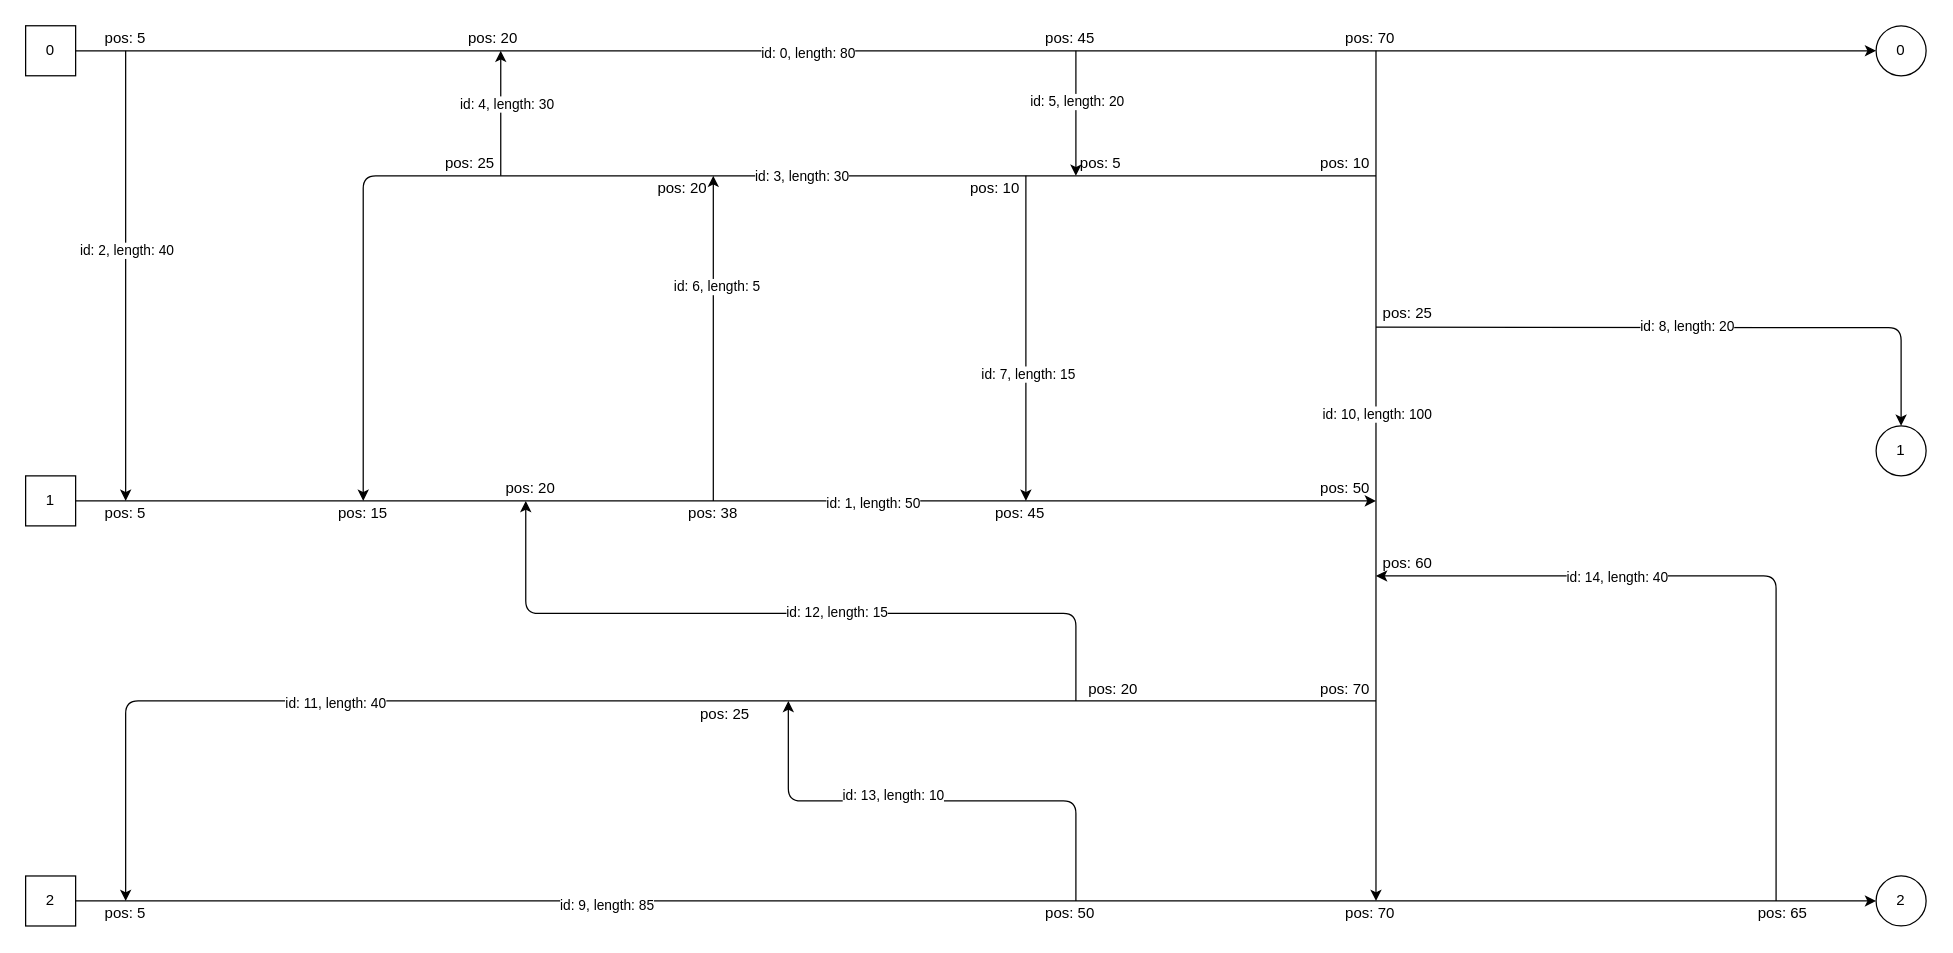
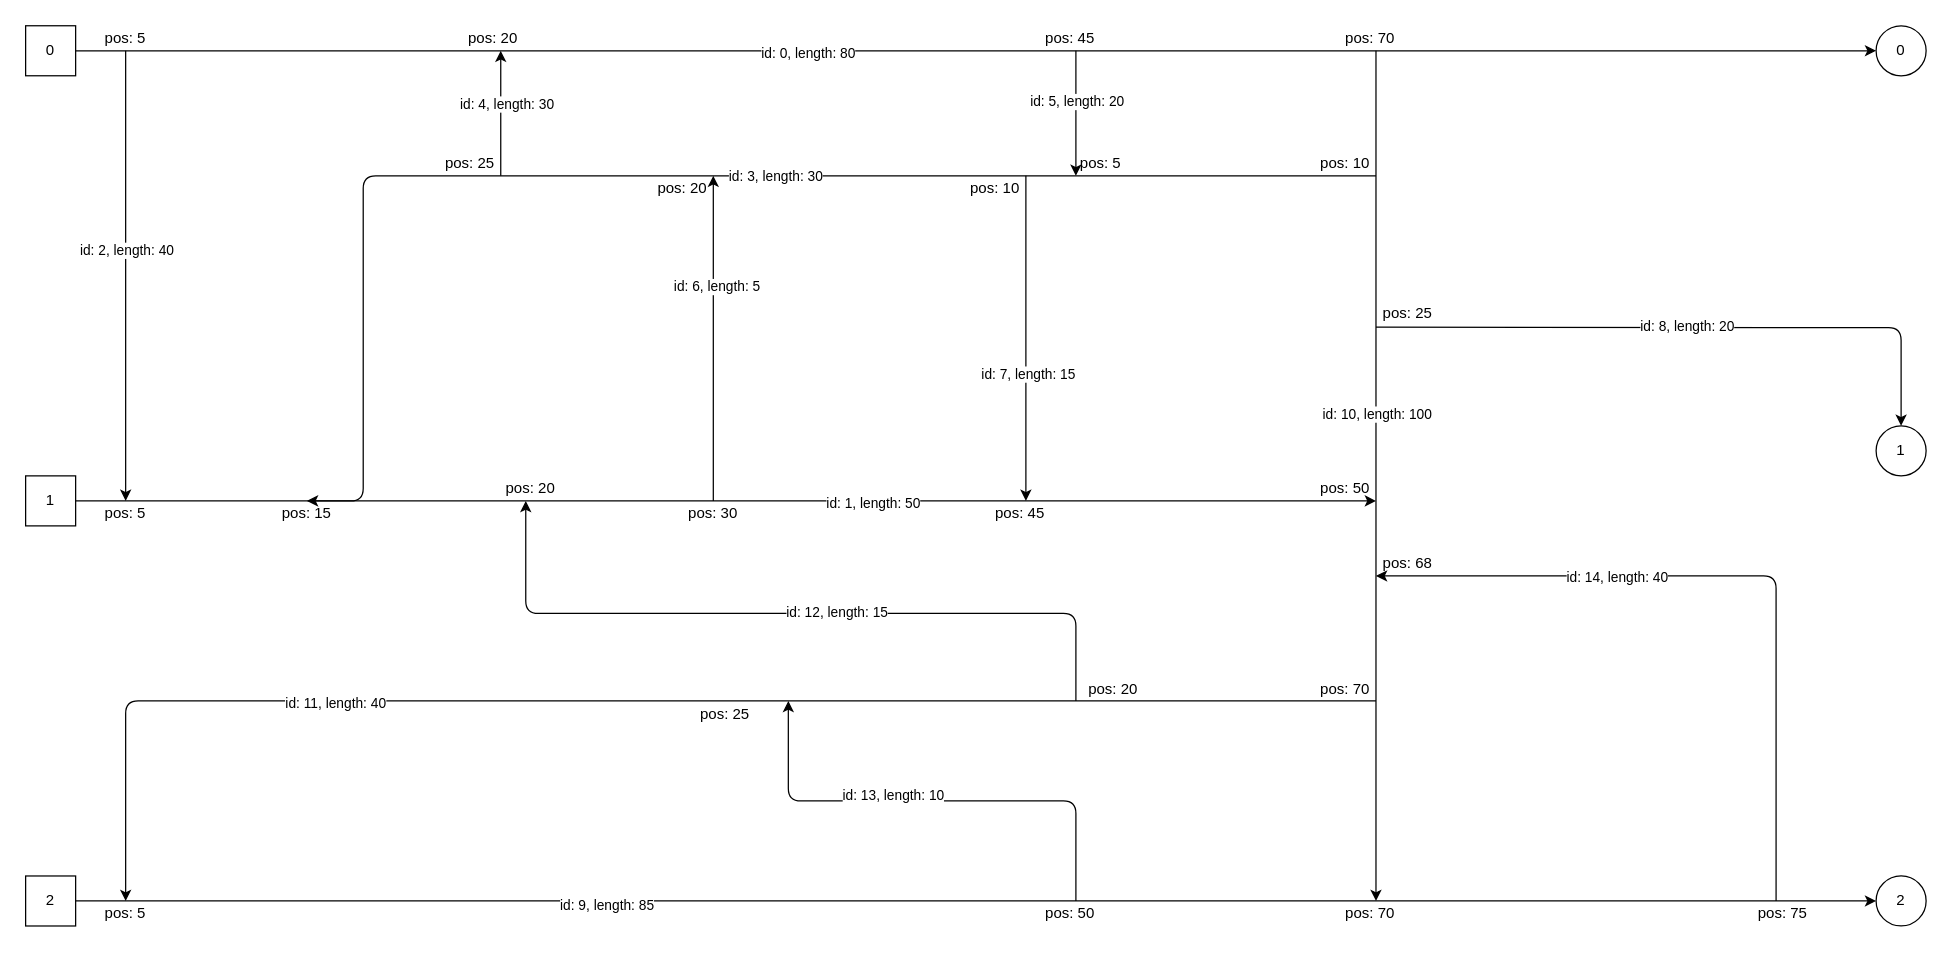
- <mxCell id="43" value="pos: 15" style="text;html=1;strokeColor=none;fillColor=none;align=center;verticalAlign=middle;whiteSpace=wrap;rounded=0;" parent="1" vertex="1"><mxGeometry x="260" y="400" width="60" height="20" as="geometry" /></mxCell>
+ <mxCell id="43" value="pos: 15" style="text;html=1;strokeColor=none;fillColor=none;align=center;verticalAlign=middle;whiteSpace=wrap;rounded=0;" parent="1" vertex="1"><mxGeometry x="215" y="400" width="60" height="20" as="geometry" /></mxCell>
- <mxCell id="52" value="pos: 38" style="text;html=1;strokeColor=none;fillColor=none;align=center;verticalAlign=middle;whiteSpace=wrap;rounded=0;" parent="1" vertex="1"><mxGeometry x="540" y="400" width="60" height="20" as="geometry" /></mxCell>
+ <mxCell id="52" value="pos: 30" style="text;html=1;strokeColor=none;fillColor=none;align=center;verticalAlign=middle;whiteSpace=wrap;rounded=0;" parent="1" vertex="1"><mxGeometry x="540" y="400" width="60" height="20" as="geometry" /></mxCell>
- <mxCell id="60" value="pos: 60" style="text;html=1;align=center;verticalAlign=middle;resizable=0;points=[];autosize=1;" parent="1" vertex="1"><mxGeometry x="1100" y="440" width="50" height="20" as="geometry" /></mxCell>
+ <mxCell id="60" value="pos: 68" style="text;html=1;align=center;verticalAlign=middle;resizable=0;points=[];autosize=1;" parent="1" vertex="1"><mxGeometry x="1100" y="440" width="50" height="20" as="geometry" /></mxCell>
- <mxCell id="58" value="pos: 65" style="text;html=1;align=center;verticalAlign=middle;resizable=0;points=[];autosize=1;" parent="1" vertex="1"><mxGeometry x="1400" y="720" width="50" height="20" as="geometry" /></mxCell>
+ <mxCell id="58" value="pos: 75" style="text;html=1;align=center;verticalAlign=middle;resizable=0;points=[];autosize=1;" parent="1" vertex="1"><mxGeometry x="1400" y="720" width="50" height="20" as="geometry" /></mxCell>
